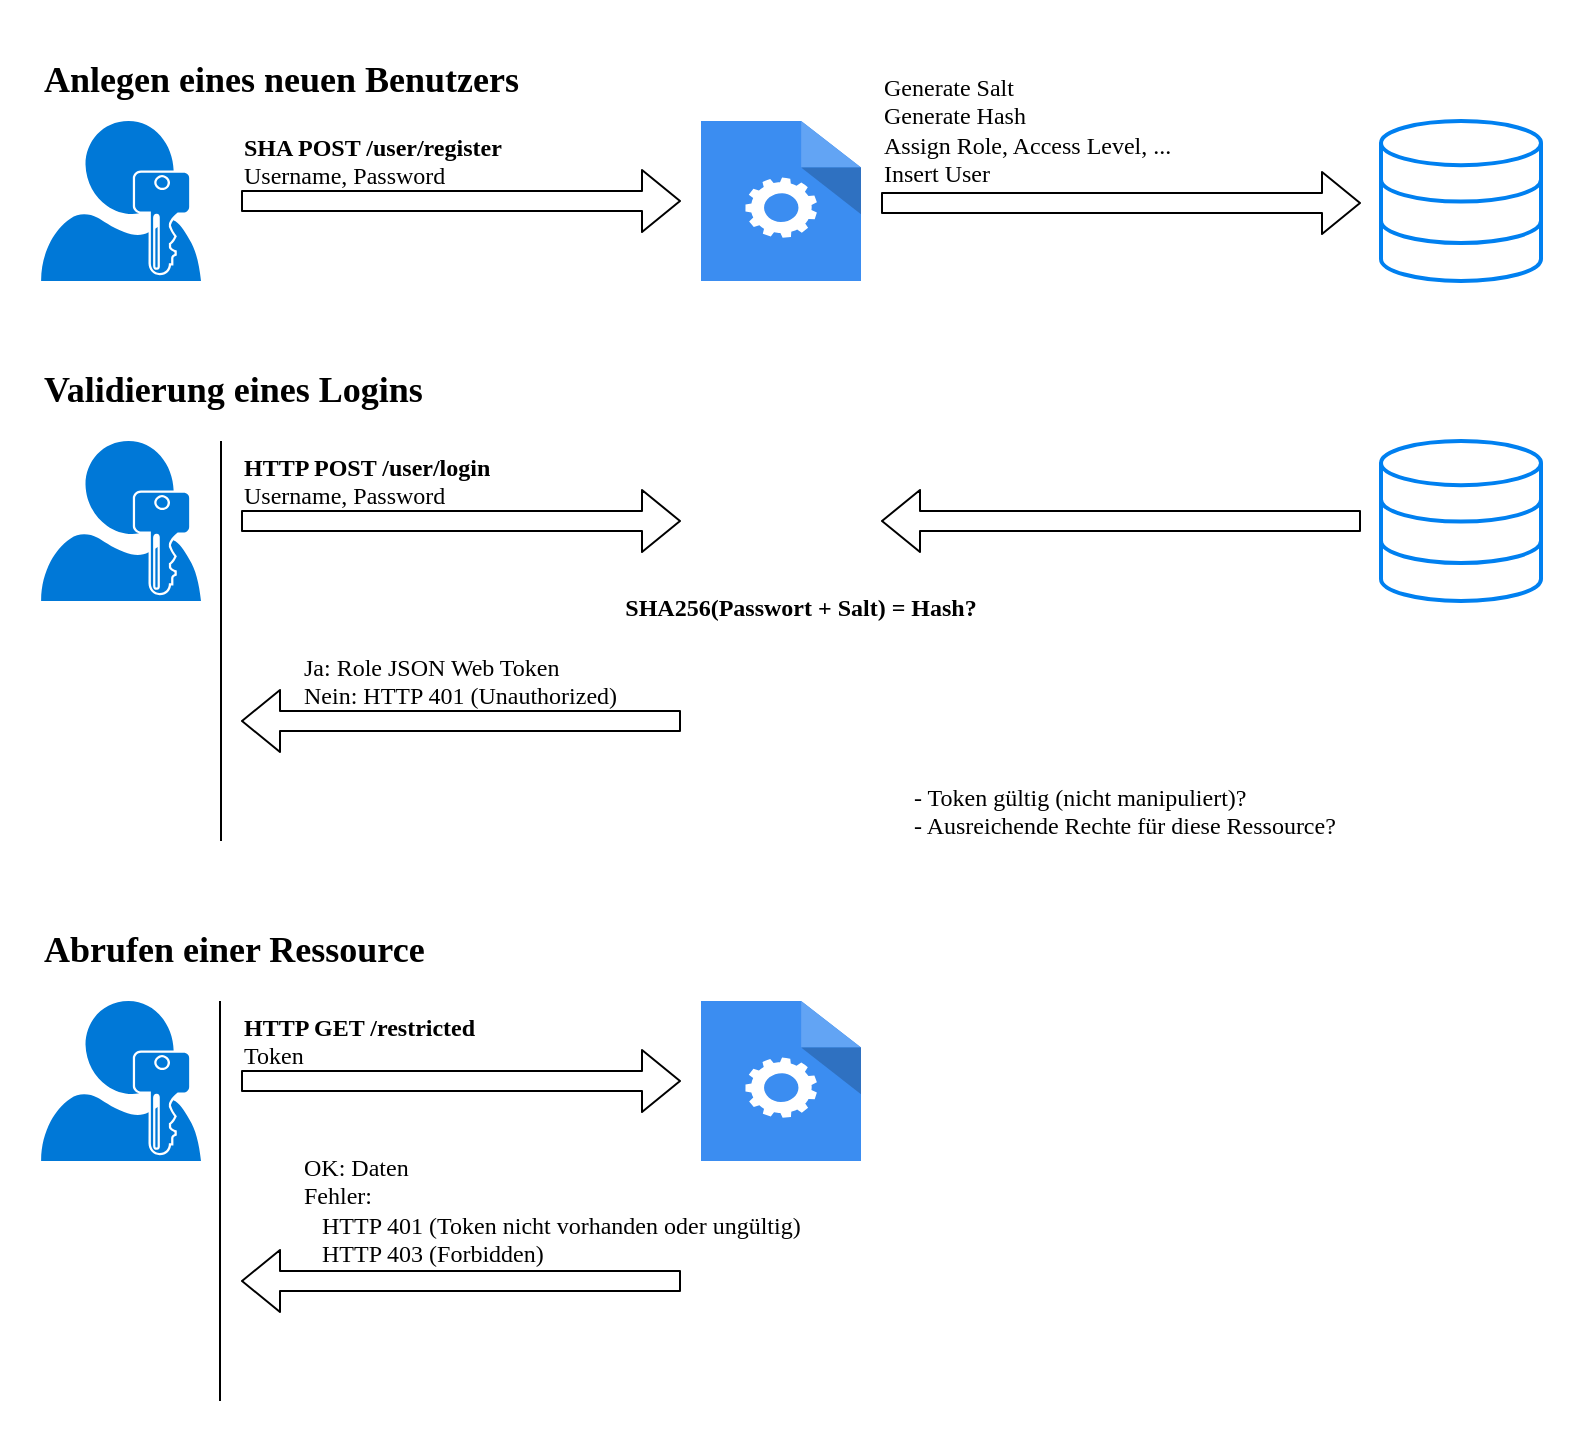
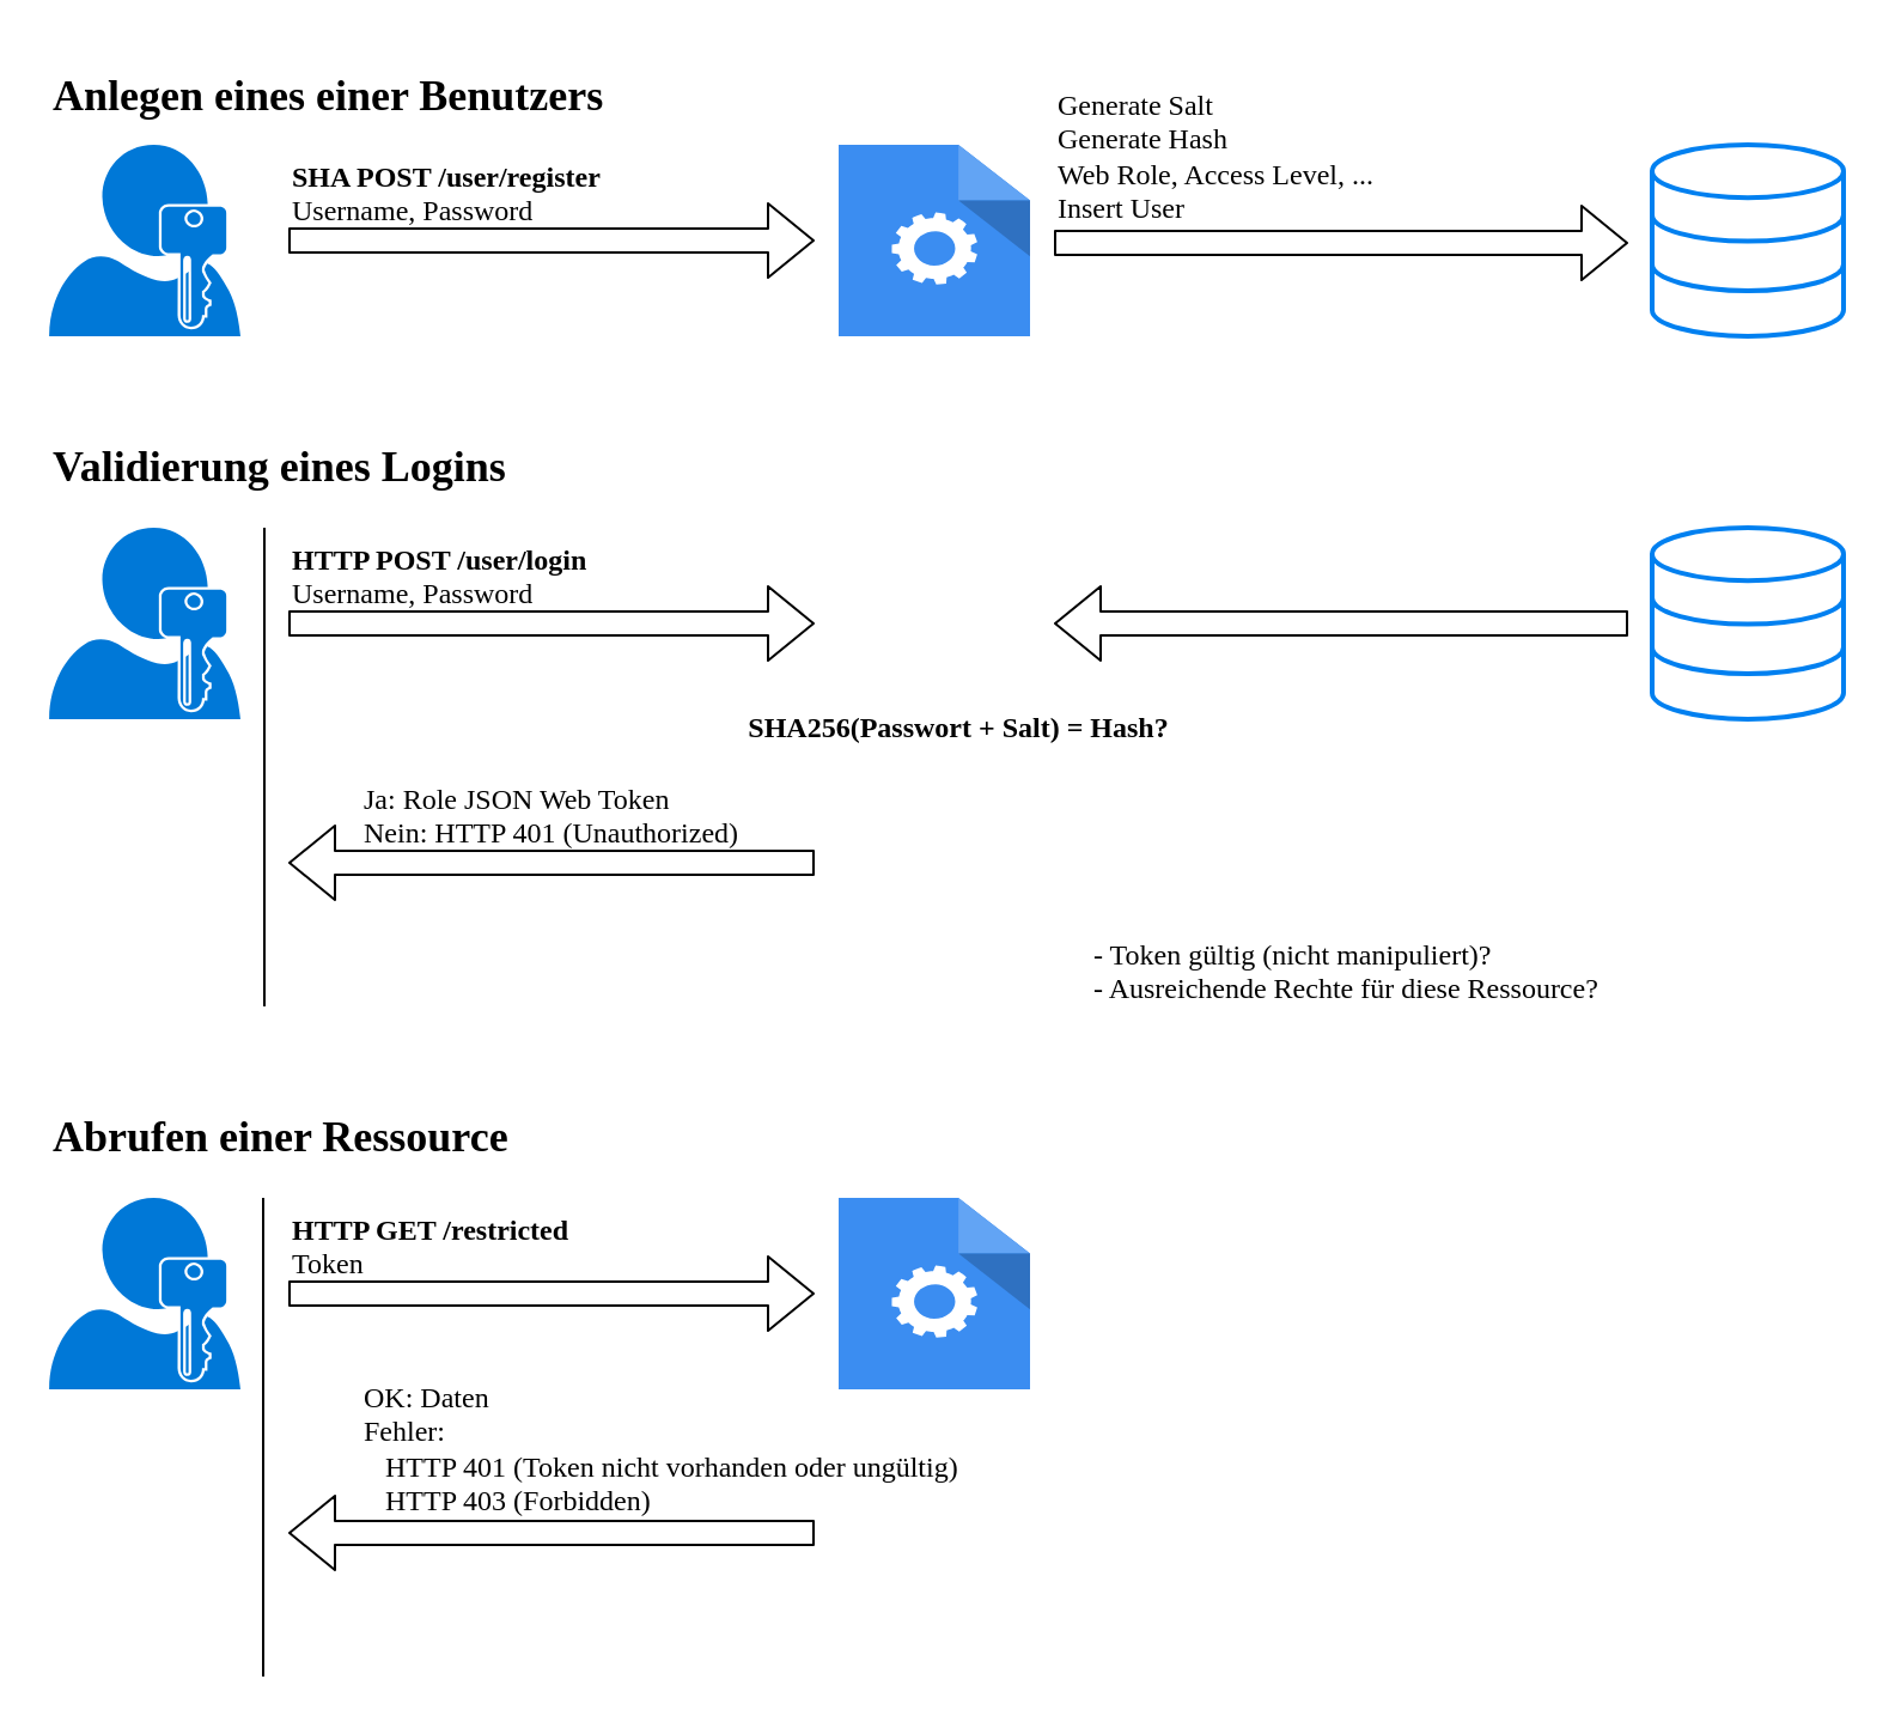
- <mxCell id="27" value="&lt;h2&gt;&lt;font&gt;Anlegen eines neuen Benutzers&lt;/font&gt;&lt;/h2&gt;" style="text;html=1;strokeColor=none;fillColor=none;align=left;verticalAlign=middle;whiteSpace=wrap;rounded=0;fontFamily=Verdana;" parent="1" vertex="1"><mxGeometry x="20" y="20" width="340" height="40" as="geometry" /></mxCell>
+ <mxCell id="27" value="&lt;h2&gt;&lt;font&gt;Anlegen eines einer Benutzers&lt;/font&gt;&lt;/h2&gt;" style="text;html=1;strokeColor=none;fillColor=none;align=left;verticalAlign=middle;whiteSpace=wrap;rounded=0;fontFamily=Verdana;" parent="1" vertex="1"><mxGeometry x="20" y="20" width="340" height="40" as="geometry" /></mxCell>
- <mxCell id="8" value="&lt;font&gt;Generate Salt&lt;br&gt;Generate Hash&lt;br&gt;Assign Role, Access Level, ...&lt;br&gt;Insert User&lt;br&gt;&lt;/font&gt;" style="text;html=1;strokeColor=none;fillColor=none;align=left;verticalAlign=top;whiteSpace=wrap;rounded=0;fontFamily=Verdana;" parent="1" vertex="1"><mxGeometry x="440" y="30" width="230" height="70" as="geometry" /></mxCell>
+ <mxCell id="8" value="&lt;font&gt;Generate Salt&lt;br&gt;Generate Hash&lt;br&gt;Web Role, Access Level, ...&lt;br&gt;Insert User&lt;br&gt;&lt;/font&gt;" style="text;html=1;strokeColor=none;fillColor=none;align=left;verticalAlign=top;whiteSpace=wrap;rounded=0;fontFamily=Verdana;" parent="1" vertex="1"><mxGeometry x="440" y="30" width="230" height="70" as="geometry" /></mxCell>
